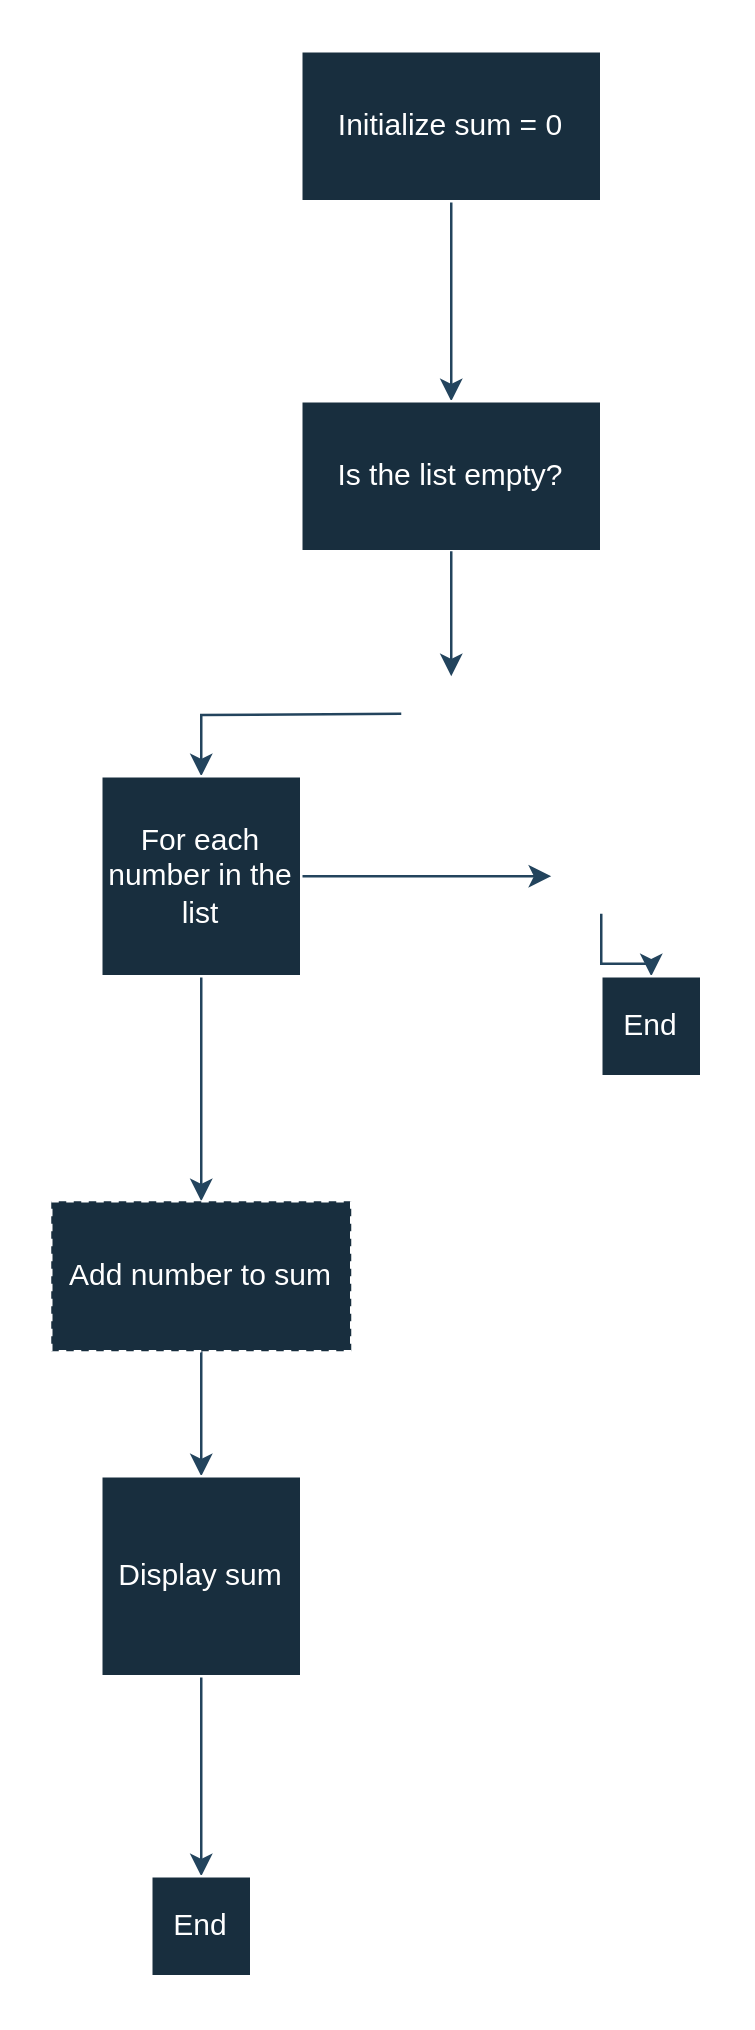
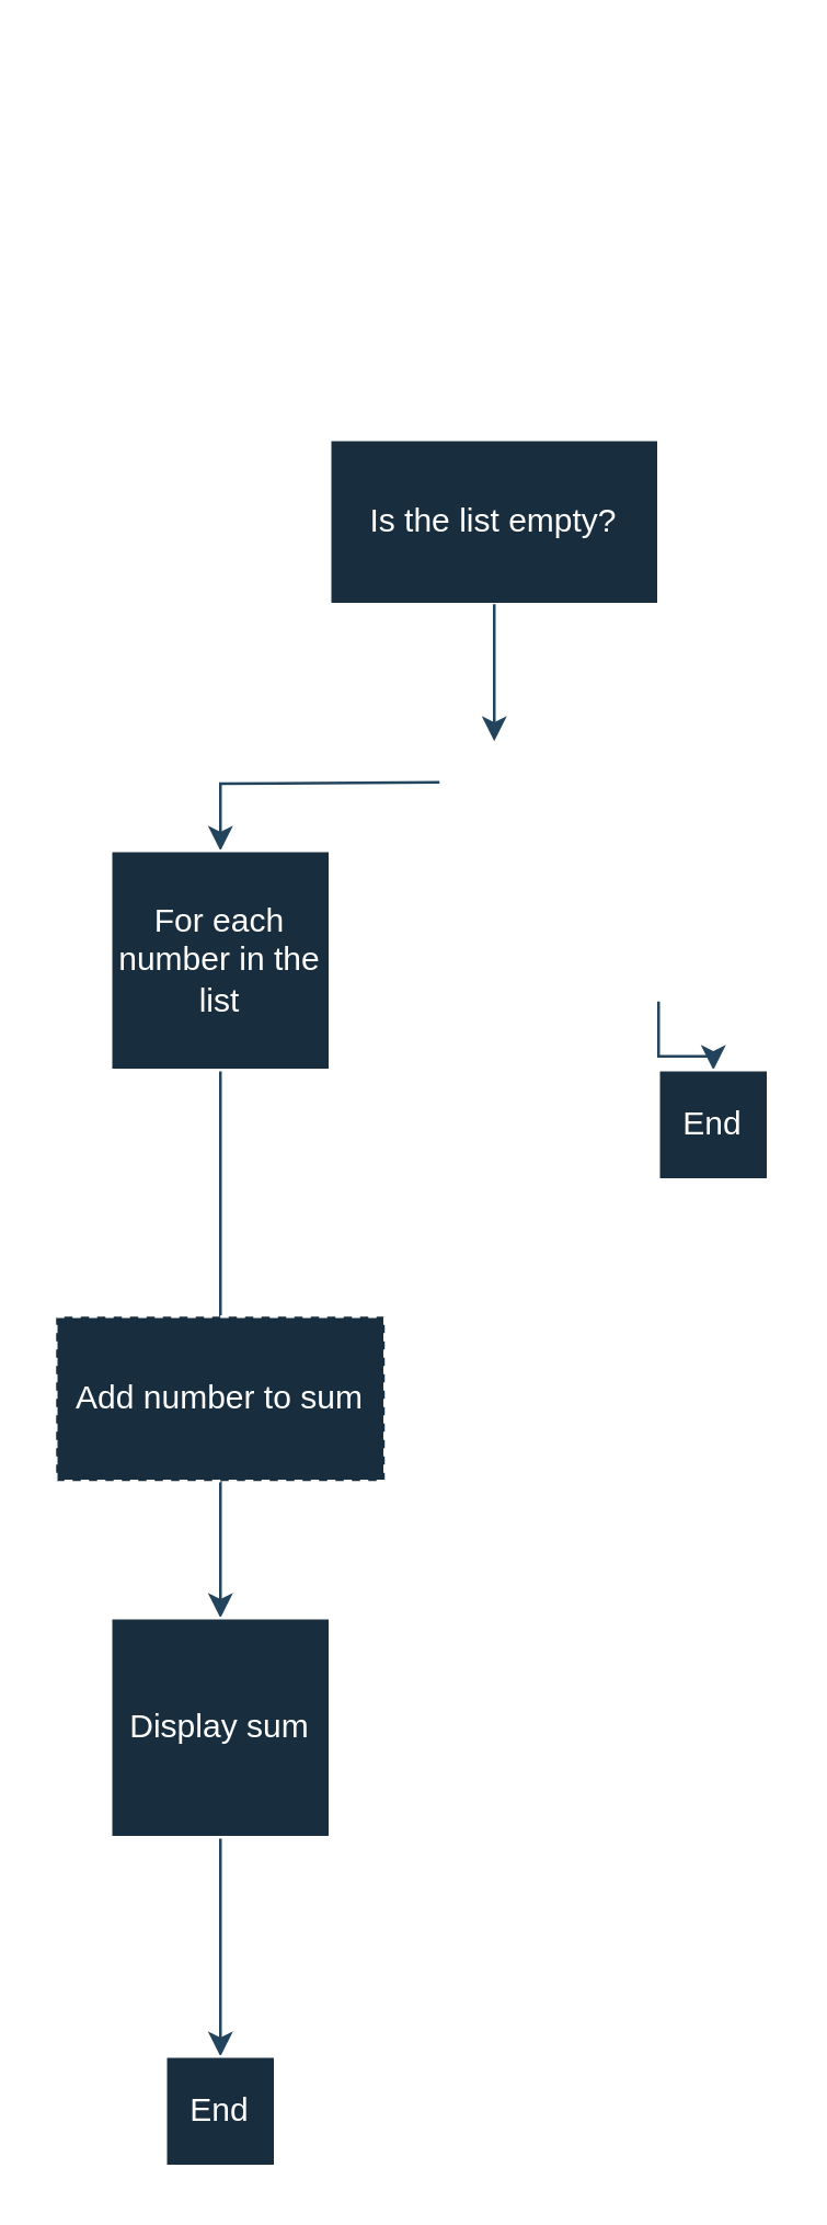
- <mxCell id="3" value="Initialize sum = 0" style="rounded=0;whiteSpace=wrap;html=1;labelBackgroundColor=none;fillColor=#182E3E;strokeColor=#FFFFFF;fontColor=#FFFFFF;" vertex="1" parent="1"><mxGeometry x="120" y="20" width="120" height="60" as="geometry" /></mxCell>
- <mxCell id="2" value="" style="edgeStyle=orthogonalEdgeStyle;rounded=0;orthogonalLoop=1;jettySize=auto;html=1;labelBackgroundColor=none;fontColor=default;strokeColor=#23445D;" edge="1" parent="1" source="3" target="4"><mxGeometry relative="1" as="geometry" /></mxCell>
- <mxCell id="6" style="edgeStyle=orthogonalEdgeStyle;rounded=0;orthogonalLoop=1;jettySize=auto;html=1;labelBackgroundColor=none;fontColor=default;strokeColor=#23445D;" edge="1" parent="1" source="8" target="10"><mxGeometry relative="1" as="geometry"><mxPoint x="180" y="350" as="targetPoint" /><Array as="points"><mxPoint x="210" y="350" /><mxPoint x="210" y="350" /></Array></mxGeometry></mxCell>
- <mxCell id="7" value="" style="edgeStyle=orthogonalEdgeStyle;rounded=0;orthogonalLoop=1;jettySize=auto;html=1;labelBackgroundColor=none;fontColor=default;strokeColor=#23445D;" edge="1" parent="1" source="8" target="15"><mxGeometry relative="1" as="geometry" /></mxCell>
+ <mxCell id="7" value="" style="edgeStyle=orthogonalEdgeStyle;rounded=0;orthogonalLoop=1;jettySize=auto;html=1;labelBackgroundColor=none;fontColor=default;strokeColor=#23445D;endArrow=none;" edge="1" parent="1" source="8" target="15"><mxGeometry relative="1" as="geometry" /></mxCell>
